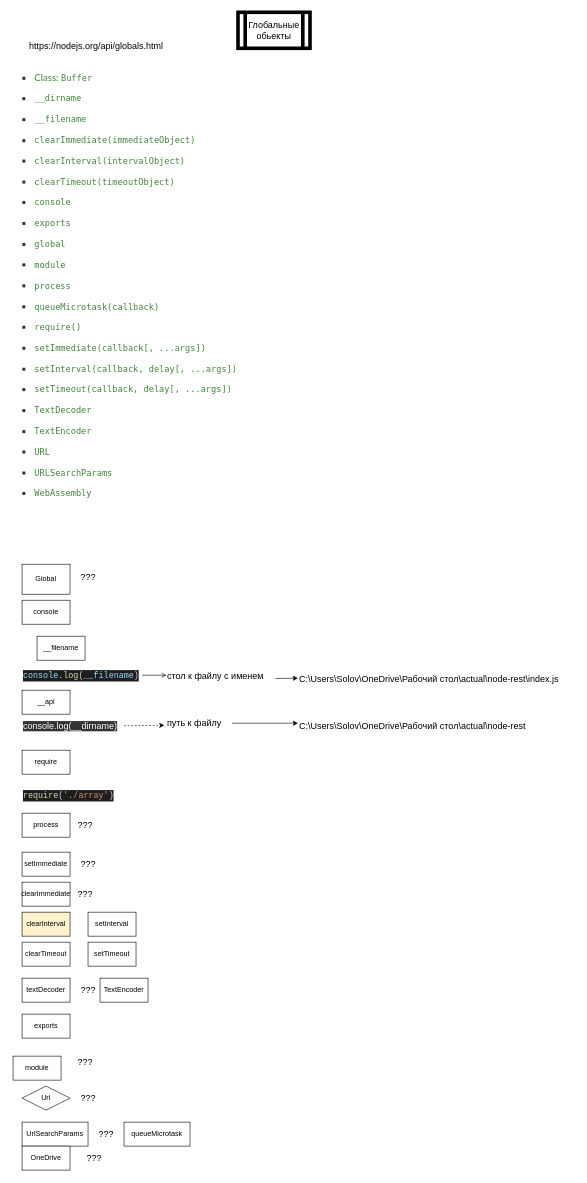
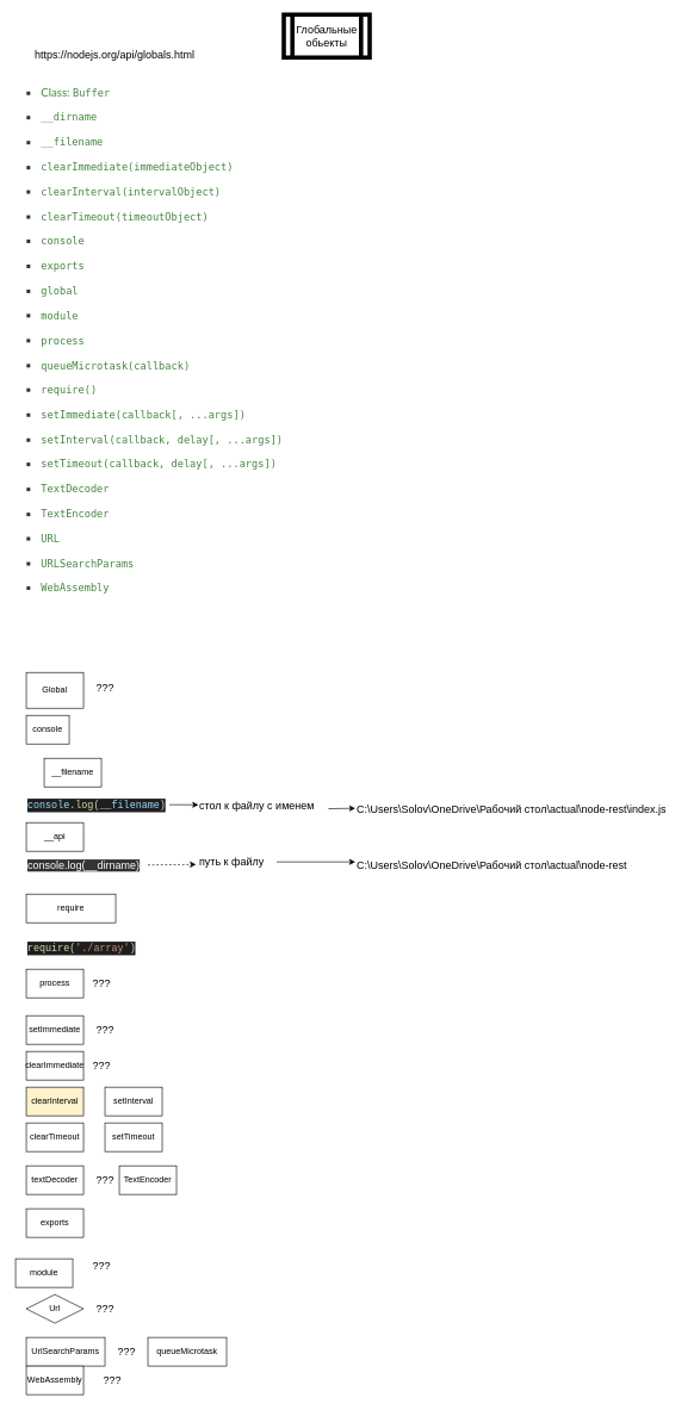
- <mxCell id="4" value="console" style="rounded=0;whiteSpace=wrap;html=1;" parent="1" vertex="1"><mxGeometry x="36" y="1000" width="80" height="40" as="geometry" /></mxCell>
+ <mxCell id="4" value="console" style="rounded=0;whiteSpace=wrap;html=1;" parent="1" vertex="1"><mxGeometry x="36" y="1000" width="60" height="40" as="geometry" /></mxCell>
- <mxCell id="9" style="edgeStyle=orthogonalEdgeStyle;rounded=0;orthogonalLoop=1;jettySize=auto;html=1;exitX=1;exitY=0.5;exitDx=0;exitDy=0;entryX=0.004;entryY=0.46;entryDx=0;entryDy=0;entryPerimeter=0;fontSize=15;endArrow=open;" parent="1" source="10" target="11" edge="1"><mxGeometry relative="1" as="geometry" /></mxCell>
+ <mxCell id="9" style="edgeStyle=orthogonalEdgeStyle;rounded=0;orthogonalLoop=1;jettySize=auto;html=1;exitX=1;exitY=0.5;exitDx=0;exitDy=0;entryX=0.004;entryY=0.46;entryDx=0;entryDy=0;entryPerimeter=0;fontSize=15;" parent="1" source="10" target="11" edge="1"><mxGeometry relative="1" as="geometry" /></mxCell>
- <mxCell id="18" value="require" style="rounded=0;whiteSpace=wrap;html=1;" parent="1" vertex="1"><mxGeometry x="36" y="1250" width="80" height="40" as="geometry" /></mxCell>
+ <mxCell id="18" value="require" style="rounded=0;whiteSpace=wrap;html=1;" parent="1" vertex="1"><mxGeometry x="36" y="1250" width="125" height="40" as="geometry" /></mxCell>
- <mxCell id="39" value="OneDrive" style="rounded=0;whiteSpace=wrap;html=1;" parent="1" vertex="1"><mxGeometry x="36" y="1910" width="80" height="40" as="geometry" /></mxCell>
+ <mxCell id="39" value="WebAssembly" style="rounded=0;whiteSpace=wrap;html=1;" parent="1" vertex="1"><mxGeometry x="36" y="1910" width="80" height="40" as="geometry" /></mxCell>
